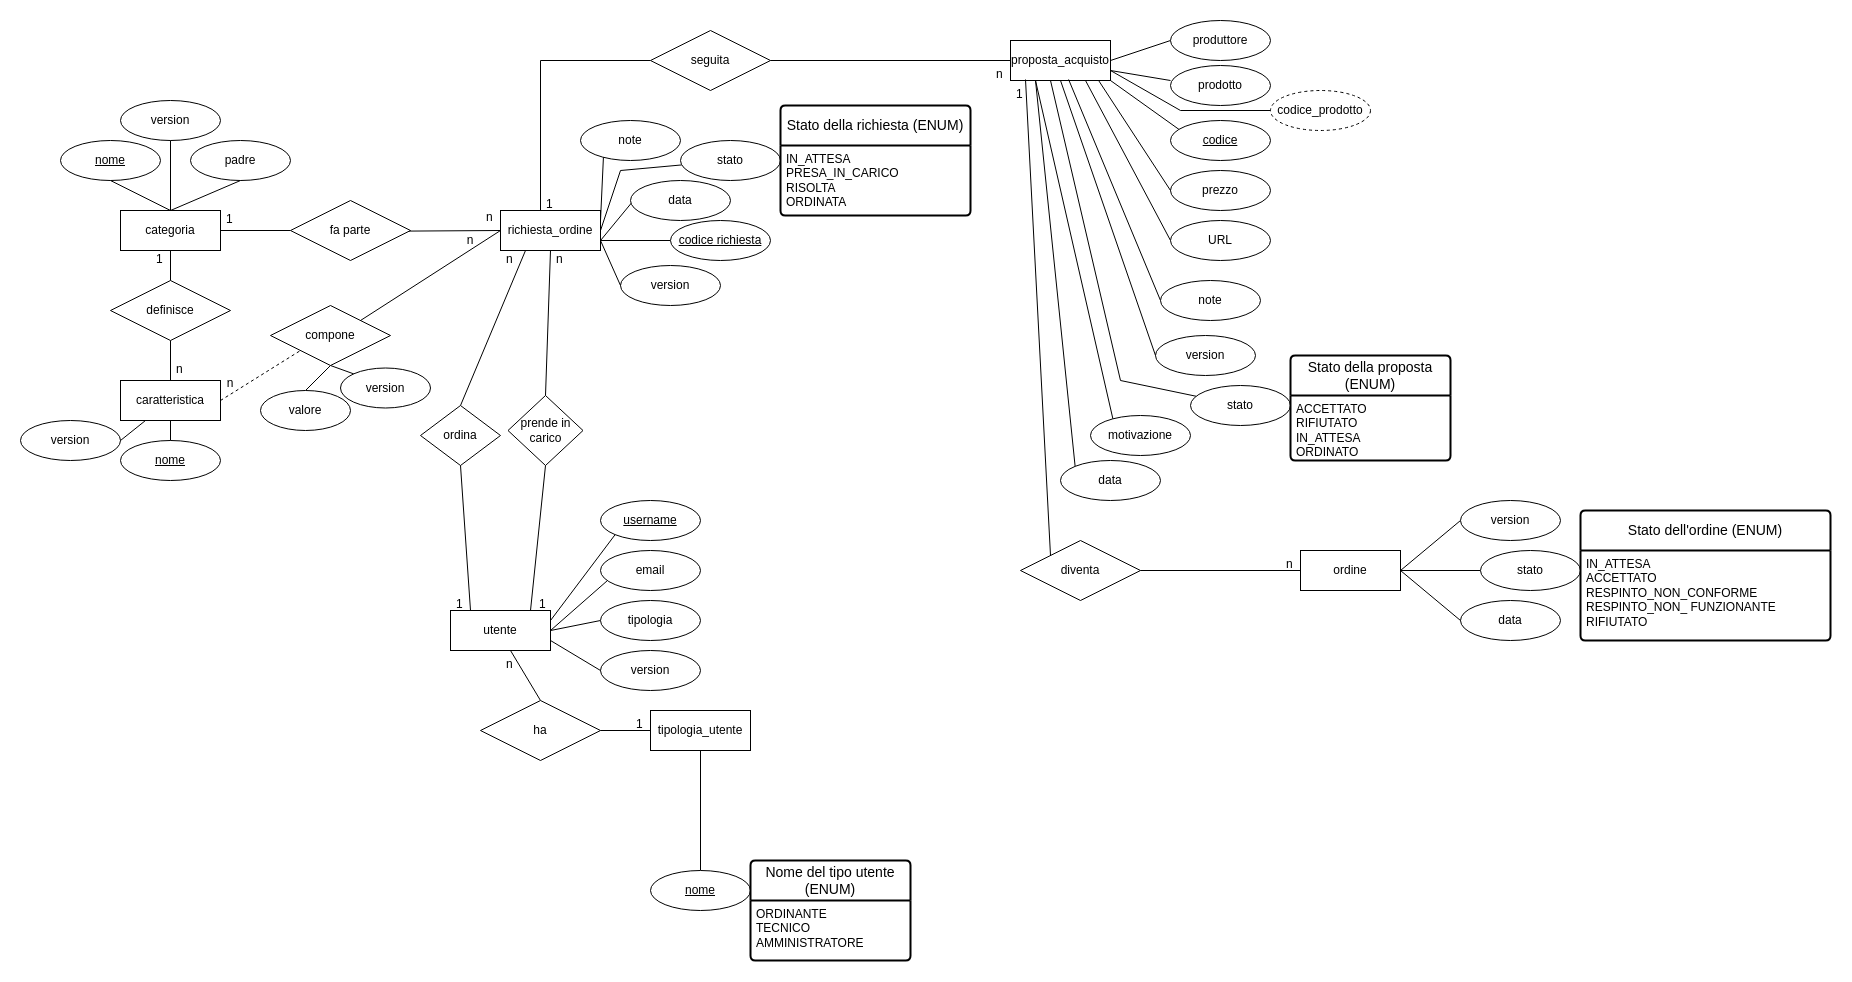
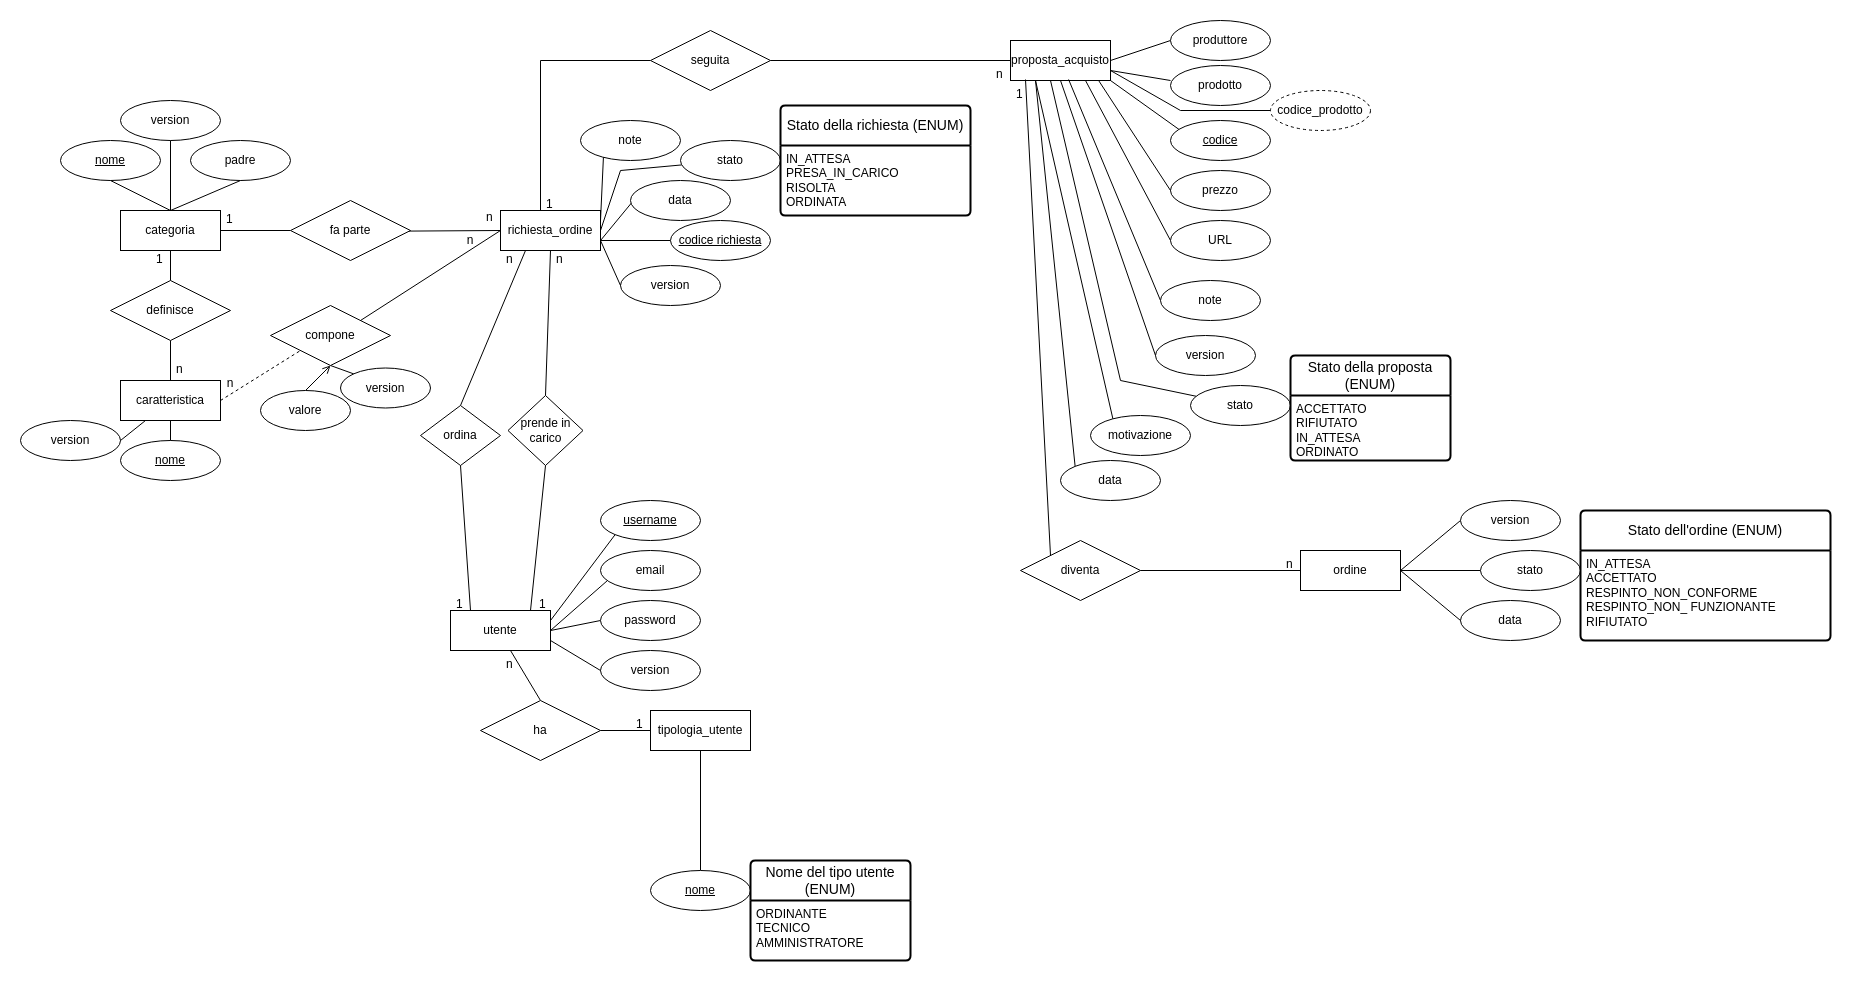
- <mxCell id="5" value="" style="endArrow=none;html=1;rounded=0;entryX=0.5;entryY=1;entryDx=0;entryDy=0;exitX=0.5;exitY=0;exitDx=0;exitDy=0;" parent="1" source="6" target="4" edge="1"><mxGeometry width="50" height="50" relative="1" as="geometry"><mxPoint x="330" y="360" as="sourcePoint" /><mxPoint x="310" y="330" as="targetPoint" /></mxGeometry></mxCell>
+ <mxCell id="5" value="" style="endArrow=open;html=1;rounded=0;entryX=0.5;entryY=1;entryDx=0;entryDy=0;exitX=0.5;exitY=0;exitDx=0;exitDy=0;" parent="1" source="6" target="4" edge="1"><mxGeometry width="50" height="50" relative="1" as="geometry"><mxPoint x="330" y="360" as="sourcePoint" /><mxPoint x="310" y="330" as="targetPoint" /></mxGeometry></mxCell>
- <mxCell id="35" value="tipologia" style="ellipse;whiteSpace=wrap;html=1;align=center;" parent="1" vertex="1"><mxGeometry x="600" y="600" width="100" height="40" as="geometry" /></mxCell>
+ <mxCell id="35" value="password" style="ellipse;whiteSpace=wrap;html=1;align=center;" parent="1" vertex="1"><mxGeometry x="600" y="600" width="100" height="40" as="geometry" /></mxCell>
